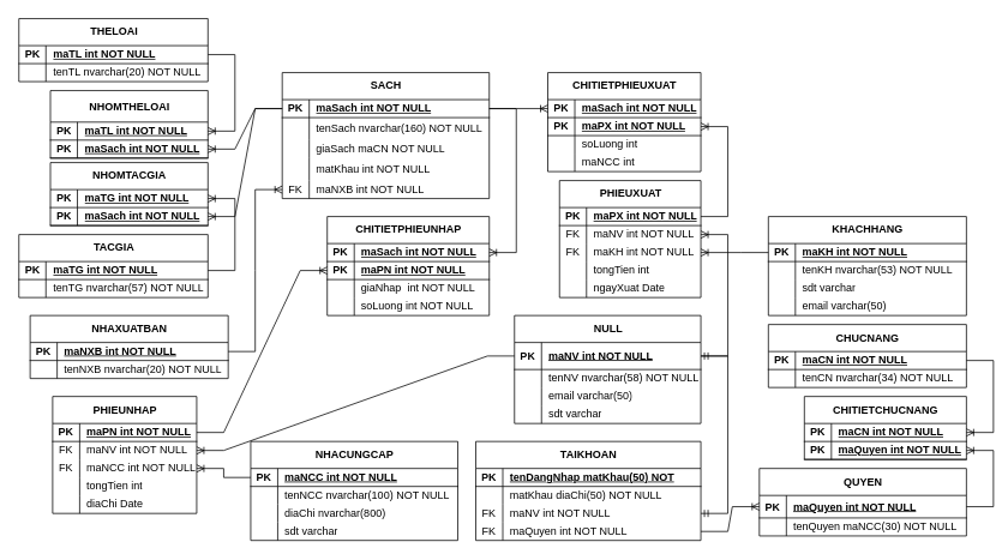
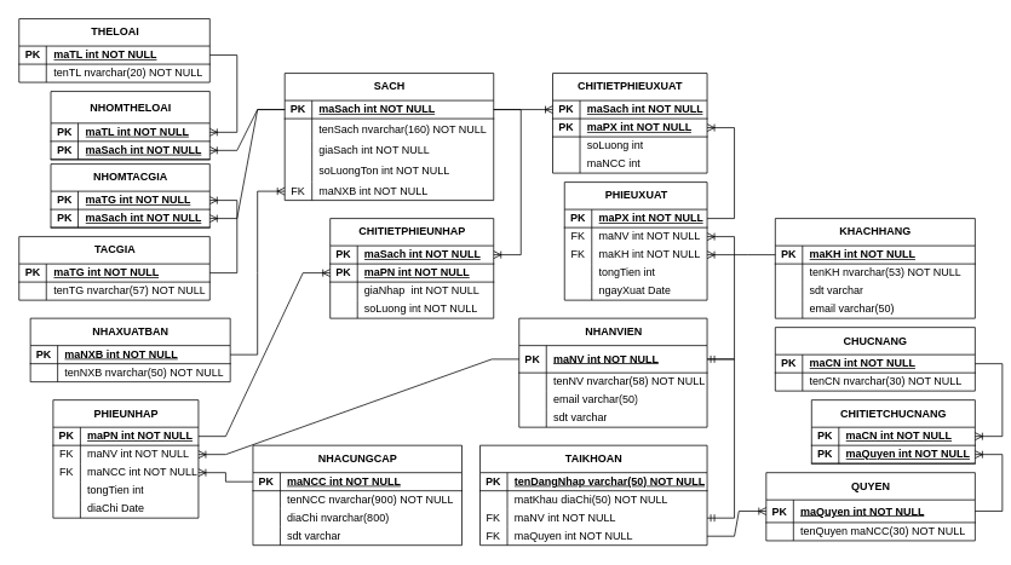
- <mxCell id="83" value="giaSach maCN NOT NULL" style="shape=partialRectangle;connectable=0;fillColor=none;top=0;left=0;bottom=0;right=0;align=left;spacingLeft=6;overflow=hidden;whiteSpace=wrap;html=1;" vertex="1" parent="81"><mxGeometry x="30" width="200" height="20" as="geometry"><mxRectangle width="200" height="20" as="alternateBounds" /></mxGeometry></mxCell>
+ <mxCell id="83" value="giaSach int NOT NULL" style="shape=partialRectangle;connectable=0;fillColor=none;top=0;left=0;bottom=0;right=0;align=left;spacingLeft=6;overflow=hidden;whiteSpace=wrap;html=1;" vertex="1" parent="81"><mxGeometry x="30" width="200" height="20" as="geometry"><mxRectangle width="200" height="20" as="alternateBounds" /></mxGeometry></mxCell>
- <mxCell id="86" value="matKhau int NOT NULL" style="shape=partialRectangle;connectable=0;fillColor=none;top=0;left=0;bottom=0;right=0;align=left;spacingLeft=6;overflow=hidden;whiteSpace=wrap;html=1;" vertex="1" parent="84"><mxGeometry x="30" width="200" height="25" as="geometry"><mxRectangle width="200" height="25" as="alternateBounds" /></mxGeometry></mxCell>
+ <mxCell id="86" value="soLuongTon int NOT NULL" style="shape=partialRectangle;connectable=0;fillColor=none;top=0;left=0;bottom=0;right=0;align=left;spacingLeft=6;overflow=hidden;whiteSpace=wrap;html=1;" vertex="1" parent="84"><mxGeometry x="30" width="200" height="25" as="geometry"><mxRectangle width="200" height="25" as="alternateBounds" /></mxGeometry></mxCell>
- <mxCell id="103" value="NULL" style="shape=table;startSize=30;container=1;collapsible=1;childLayout=tableLayout;fixedRows=1;rowLines=0;fontStyle=1;align=center;resizeLast=1;html=1;" vertex="1" parent="1"><mxGeometry x="571" y="350" width="207" height="120" as="geometry" /></mxCell>
+ <mxCell id="103" value="NHANVIEN" style="shape=table;startSize=30;container=1;collapsible=1;childLayout=tableLayout;fixedRows=1;rowLines=0;fontStyle=1;align=center;resizeLast=1;html=1;" vertex="1" parent="1"><mxGeometry x="571" y="350" width="207" height="120" as="geometry" /></mxCell>
- <mxCell id="8" value="tenNXB nvarchar(20) NOT NULL" style="shape=partialRectangle;connectable=0;fillColor=none;top=0;left=0;bottom=0;right=0;align=left;spacingLeft=6;overflow=hidden;whiteSpace=wrap;html=1;" vertex="1" parent="6"><mxGeometry x="30" width="190" height="20" as="geometry"><mxRectangle width="190" height="20" as="alternateBounds" /></mxGeometry></mxCell>
+ <mxCell id="8" value="tenNXB nvarchar(50) NOT NULL" style="shape=partialRectangle;connectable=0;fillColor=none;top=0;left=0;bottom=0;right=0;align=left;spacingLeft=6;overflow=hidden;whiteSpace=wrap;html=1;" vertex="1" parent="6"><mxGeometry x="30" width="190" height="20" as="geometry"><mxRectangle width="190" height="20" as="alternateBounds" /></mxGeometry></mxCell>
- <mxCell id="156" value="tenCN nvarchar(34) NOT NULL" style="shape=partialRectangle;connectable=0;fillColor=none;top=0;left=0;bottom=0;right=0;align=left;spacingLeft=6;overflow=hidden;whiteSpace=wrap;html=1;" vertex="1" parent="154"><mxGeometry x="30" width="190" height="20" as="geometry"><mxRectangle width="190" height="20" as="alternateBounds" /></mxGeometry></mxCell>
+ <mxCell id="156" value="tenCN nvarchar(30) NOT NULL" style="shape=partialRectangle;connectable=0;fillColor=none;top=0;left=0;bottom=0;right=0;align=left;spacingLeft=6;overflow=hidden;whiteSpace=wrap;html=1;" vertex="1" parent="154"><mxGeometry x="30" width="190" height="20" as="geometry"><mxRectangle width="190" height="20" as="alternateBounds" /></mxGeometry></mxCell>
- <mxCell id="189" value="tenDangNhap matKhau(50) NOT NULL" style="shape=partialRectangle;connectable=0;fillColor=none;top=0;left=0;bottom=0;right=0;align=left;spacingLeft=6;fontStyle=5;overflow=hidden;whiteSpace=wrap;html=1;" vertex="1" parent="187"><mxGeometry x="30" width="220" height="20" as="geometry"><mxRectangle width="220" height="20" as="alternateBounds" /></mxGeometry></mxCell>
+ <mxCell id="189" value="tenDangNhap varchar(50) NOT NULL" style="shape=partialRectangle;connectable=0;fillColor=none;top=0;left=0;bottom=0;right=0;align=left;spacingLeft=6;fontStyle=5;overflow=hidden;whiteSpace=wrap;html=1;" vertex="1" parent="187"><mxGeometry x="30" width="220" height="20" as="geometry"><mxRectangle width="220" height="20" as="alternateBounds" /></mxGeometry></mxCell>
- <mxCell id="67" value="tenNCC nvarchar(100) NOT NULL" style="shape=partialRectangle;connectable=0;fillColor=none;top=0;left=0;bottom=0;right=0;align=left;spacingLeft=6;overflow=hidden;whiteSpace=wrap;html=1;" vertex="1" parent="65"><mxGeometry x="30" width="200" height="20" as="geometry"><mxRectangle width="200" height="20" as="alternateBounds" /></mxGeometry></mxCell>
+ <mxCell id="67" value="tenNCC nvarchar(900) NOT NULL" style="shape=partialRectangle;connectable=0;fillColor=none;top=0;left=0;bottom=0;right=0;align=left;spacingLeft=6;overflow=hidden;whiteSpace=wrap;html=1;" vertex="1" parent="65"><mxGeometry x="30" width="200" height="20" as="geometry"><mxRectangle width="200" height="20" as="alternateBounds" /></mxGeometry></mxCell>
